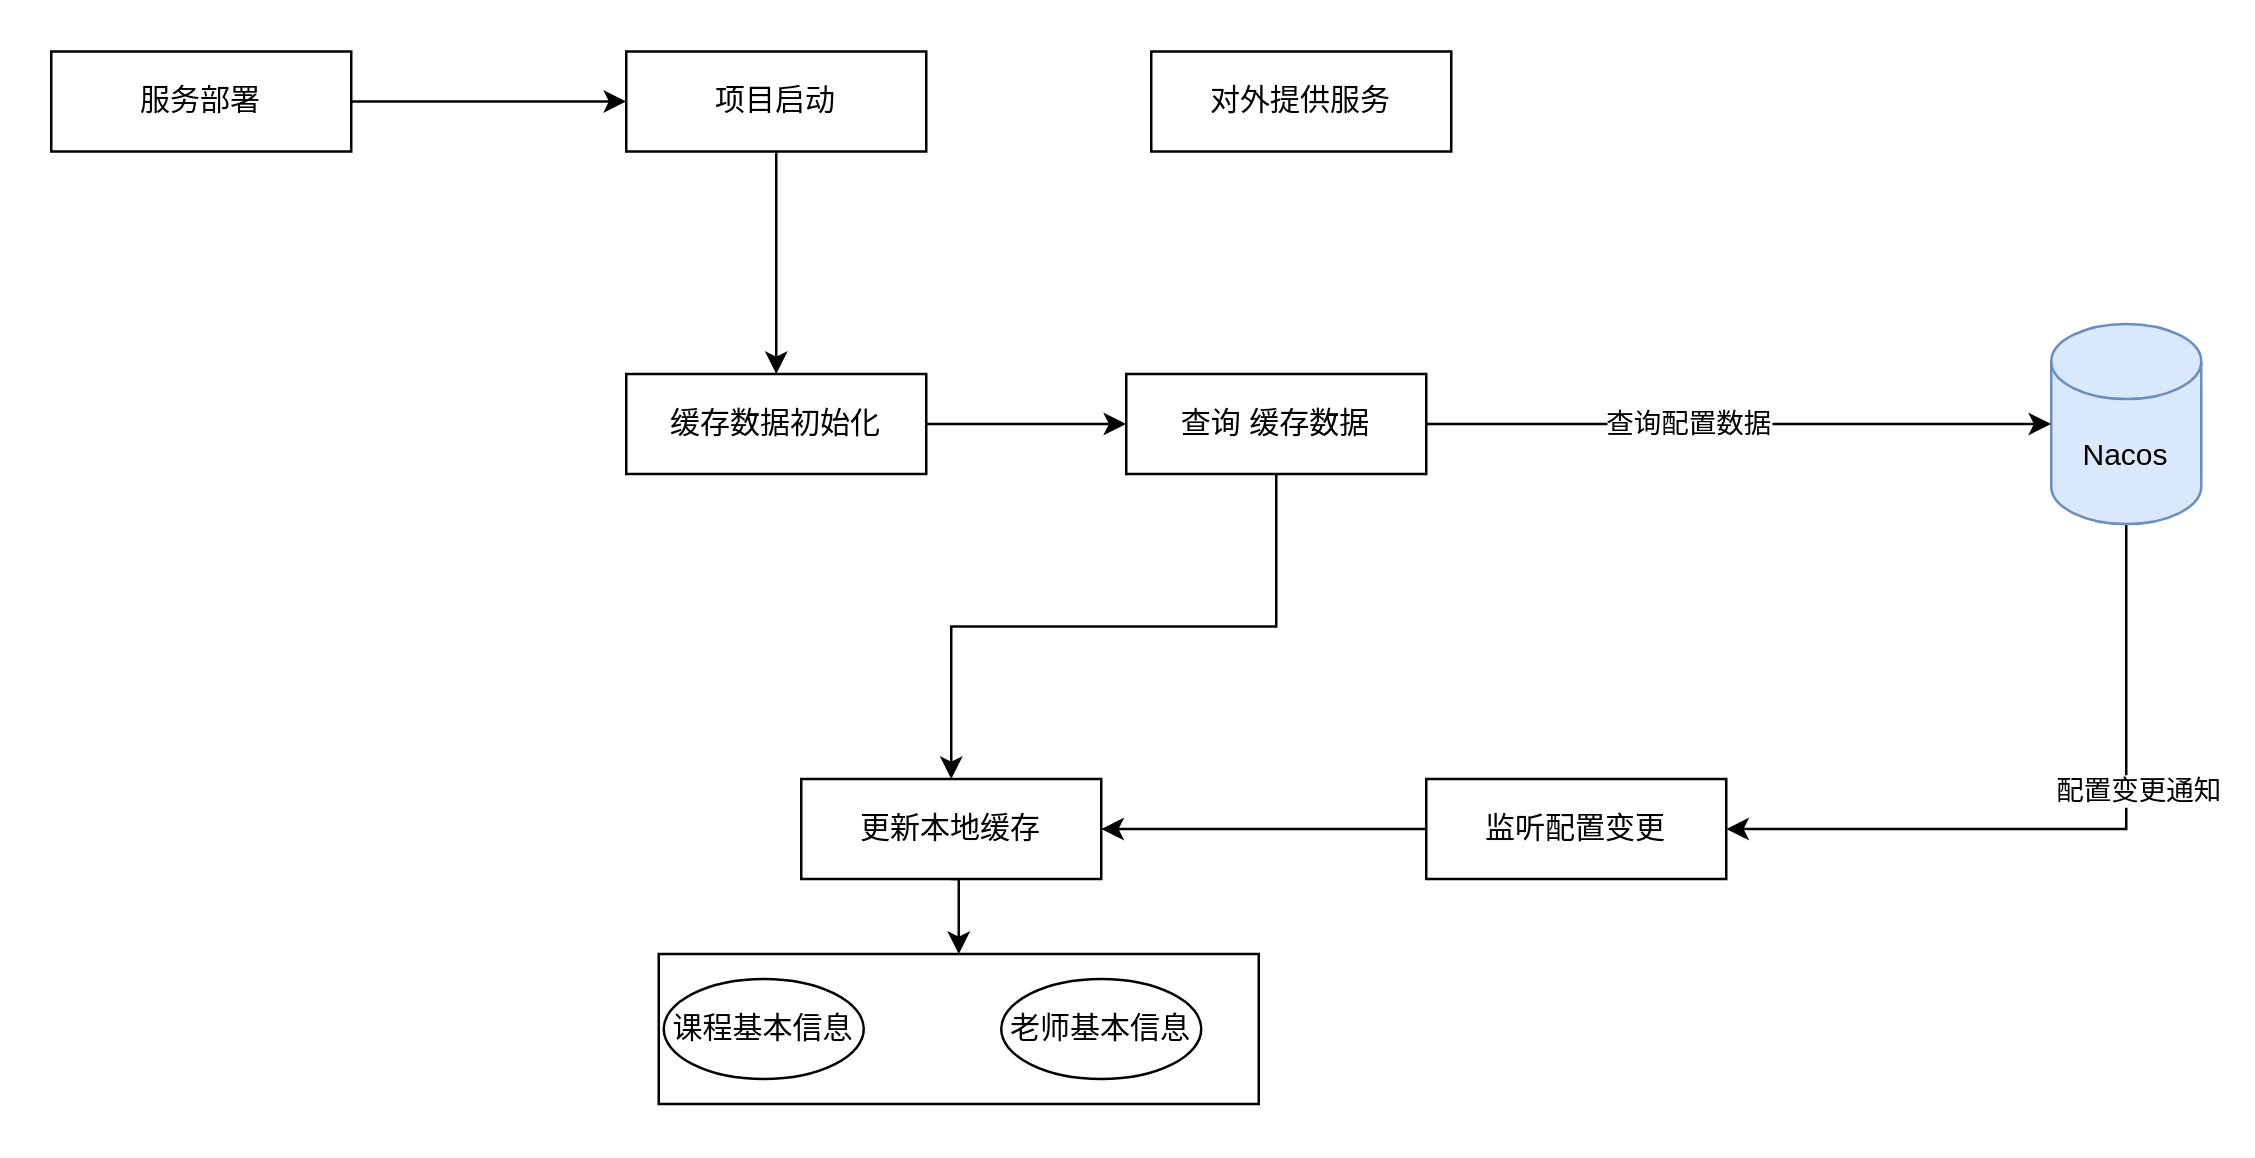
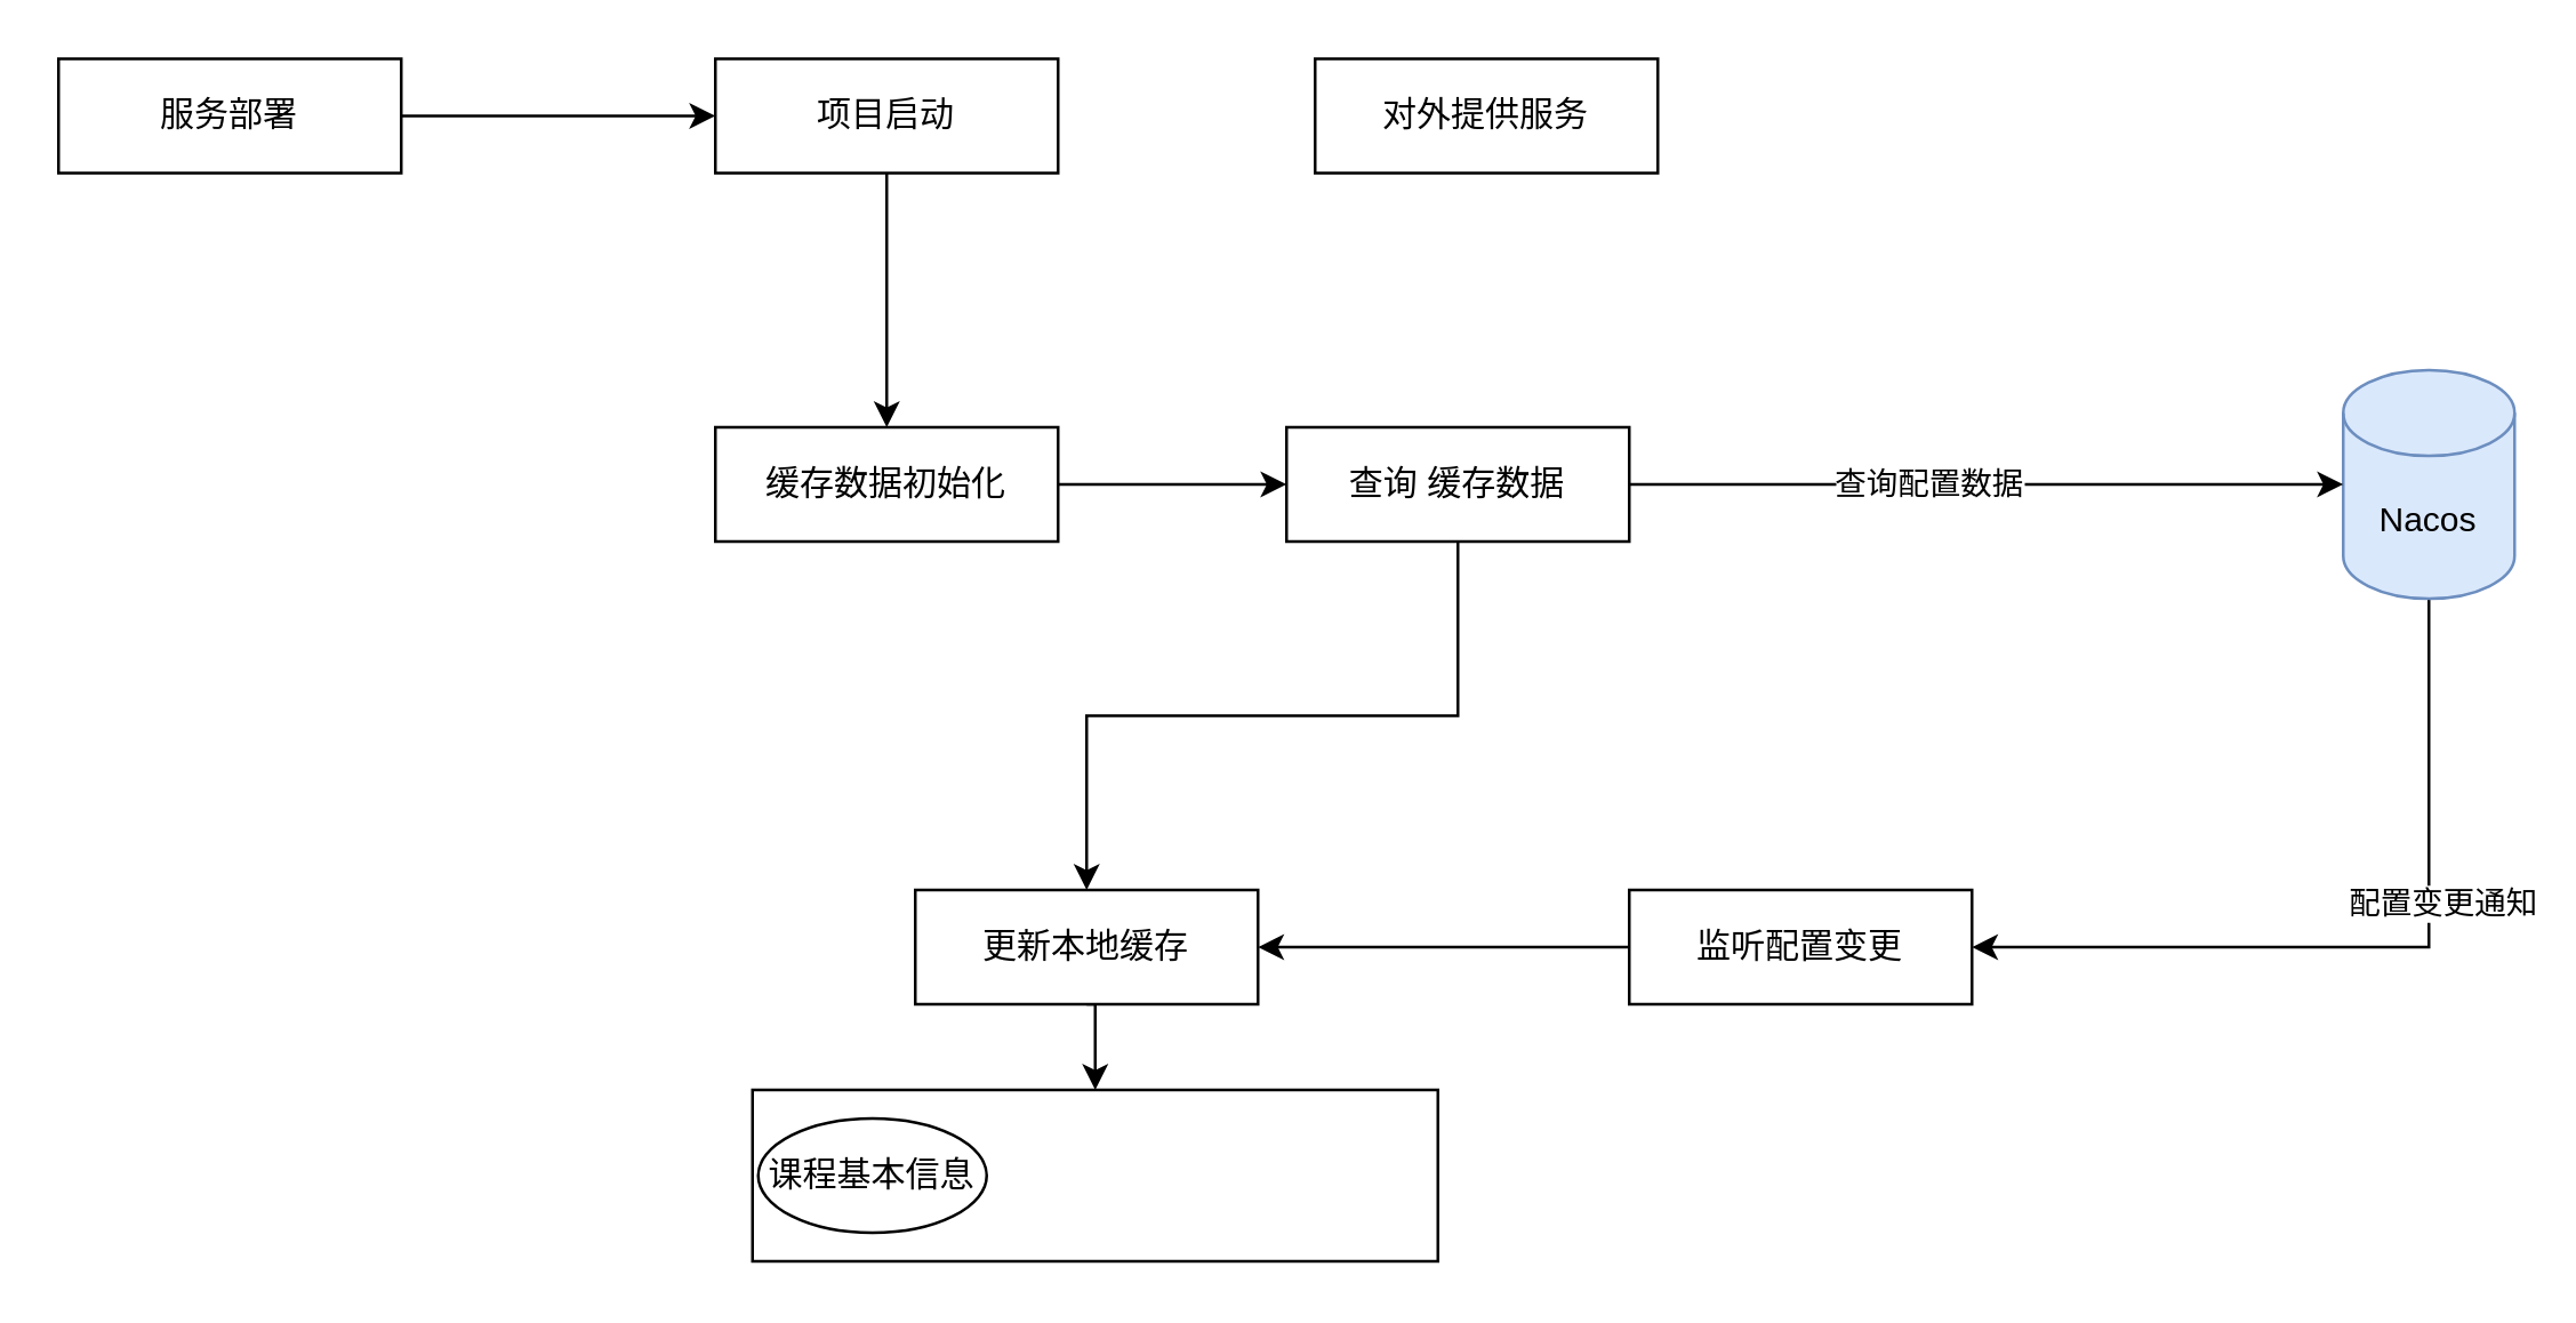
- <mxCell id="20" value="老师基本信息" style="ellipse;whiteSpace=wrap;html=1;" vertex="1" parent="1"><mxGeometry x="400" y="391" width="80" height="40" as="geometry" /></mxCell>
